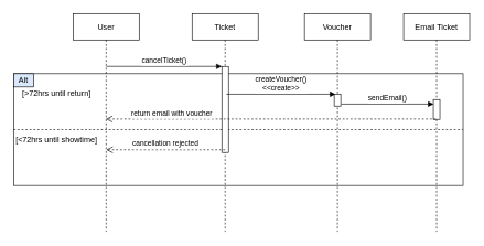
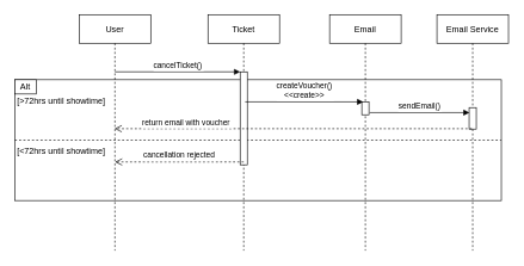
- <mxCell id="16" value="Voucher" style="shape=umlLifeline;perimeter=lifelinePerimeter;container=1;collapsible=0;recursiveResize=0;rounded=0;shadow=0;strokeWidth=1;" parent="1" vertex="1"><mxGeometry x="460" y="20" width="100" height="330" as="geometry" /></mxCell>
+ <mxCell id="16" value="Email" style="shape=umlLifeline;perimeter=lifelinePerimeter;container=1;collapsible=0;recursiveResize=0;rounded=0;shadow=0;strokeWidth=1;" parent="1" vertex="1"><mxGeometry x="460" y="20" width="100" height="330" as="geometry" /></mxCell>
- <mxCell id="11" value="Email Ticket" style="shape=umlLifeline;perimeter=lifelinePerimeter;container=1;collapsible=0;recursiveResize=0;rounded=0;shadow=0;strokeWidth=1;" parent="1" vertex="1"><mxGeometry x="610" y="20" width="100" height="330" as="geometry" /></mxCell>
+ <mxCell id="11" value="Email Service" style="shape=umlLifeline;perimeter=lifelinePerimeter;container=1;collapsible=0;recursiveResize=0;rounded=0;shadow=0;strokeWidth=1;" parent="1" vertex="1"><mxGeometry x="610" y="20" width="100" height="330" as="geometry" /></mxCell>
- <mxCell id="5" value="Alt" style="rounded=0;whiteSpace=wrap;html=1;fillColor=#dae8fc;" parent="1" vertex="1"><mxGeometry x="20" y="111" width="30" height="20" as="geometry" /></mxCell>
+ <mxCell id="5" value="Alt" style="rounded=0;whiteSpace=wrap;html=1;" parent="1" vertex="1"><mxGeometry x="20" y="111" width="30" height="20" as="geometry" /></mxCell>
- <mxCell id="4" value="[&amp;gt;72hrs until return]" style="text;html=1;strokeColor=none;fillColor=none;align=center;verticalAlign=middle;whiteSpace=wrap;rounded=0;" parent="1" vertex="1"><mxGeometry x="20" y="126" width="130" height="30" as="geometry" /></mxCell>
+ <mxCell id="4" value="[&amp;gt;72hrs until showtime]" style="text;html=1;strokeColor=none;fillColor=none;align=center;verticalAlign=middle;whiteSpace=wrap;rounded=0;" parent="1" vertex="1"><mxGeometry x="20" y="126" width="130" height="30" as="geometry" /></mxCell>
